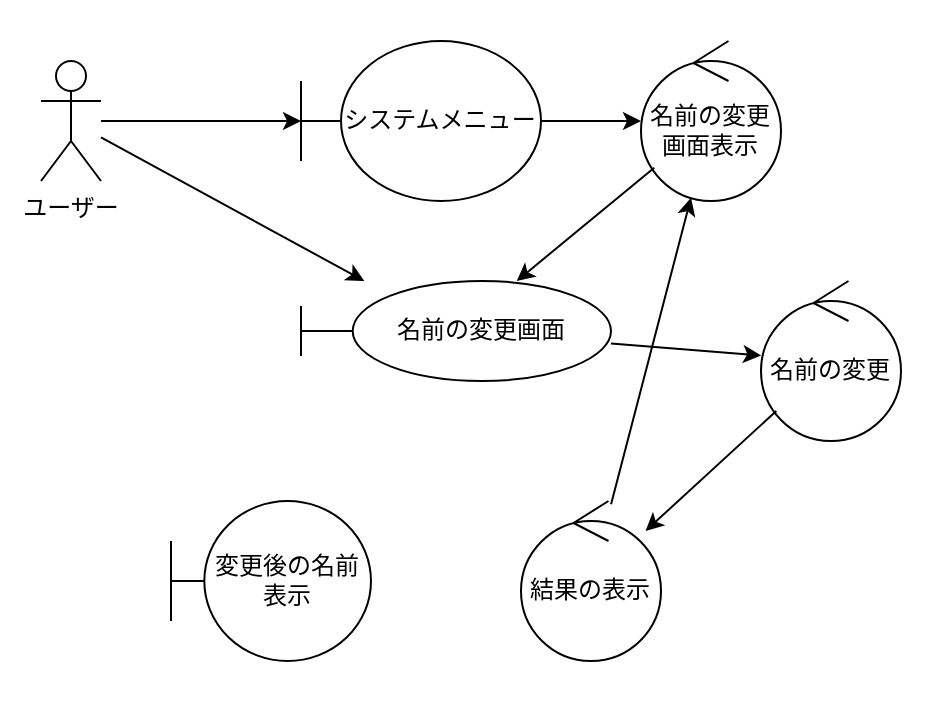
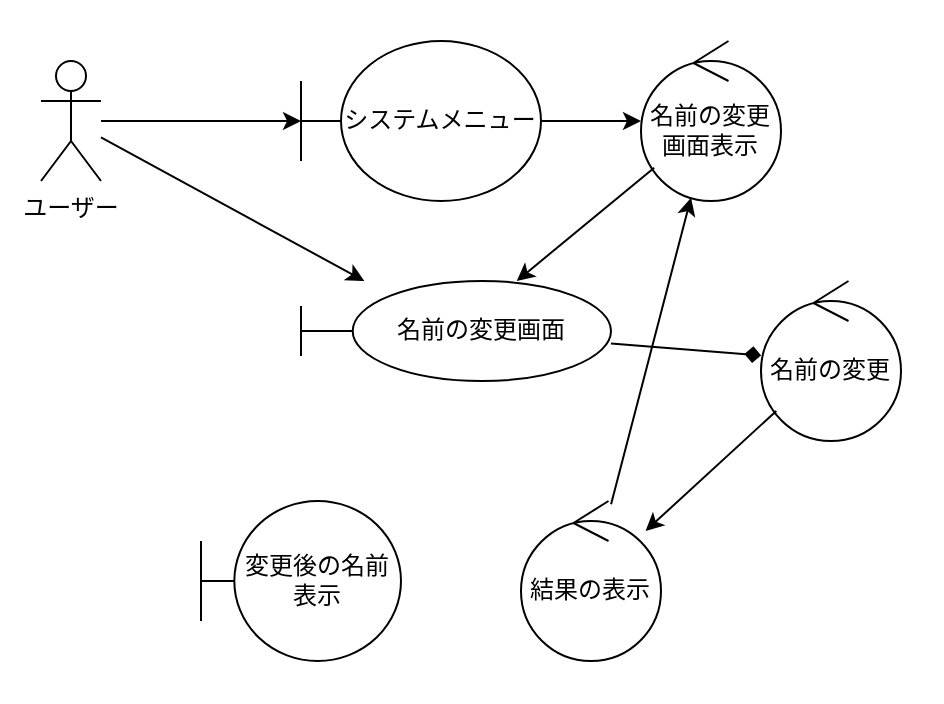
- <mxCell id="10" value="" style="endArrow=classic;html=1;rounded=0;" parent="1" source="5" target="11" edge="1"><mxGeometry width="50" height="50" relative="1" as="geometry"><mxPoint x="-40" y="250" as="sourcePoint" /><mxPoint x="10" y="200" as="targetPoint" /></mxGeometry></mxCell>
+ <mxCell id="10" value="" style="endArrow=diamond;html=1;rounded=0;" parent="1" source="5" target="11" edge="1"><mxGeometry width="50" height="50" relative="1" as="geometry"><mxPoint x="-40" y="250" as="sourcePoint" /><mxPoint x="10" y="200" as="targetPoint" /></mxGeometry></mxCell>
- <mxCell id="15" value="変更後の名前表示" style="shape=umlBoundary;whiteSpace=wrap;html=1;" parent="1" vertex="1"><mxGeometry x="85" y="250" width="100" height="80" as="geometry" /></mxCell>
+ <mxCell id="15" value="変更後の名前表示" style="shape=umlBoundary;whiteSpace=wrap;html=1;" parent="1" vertex="1"><mxGeometry x="100" y="250" width="100" height="80" as="geometry" /></mxCell>
